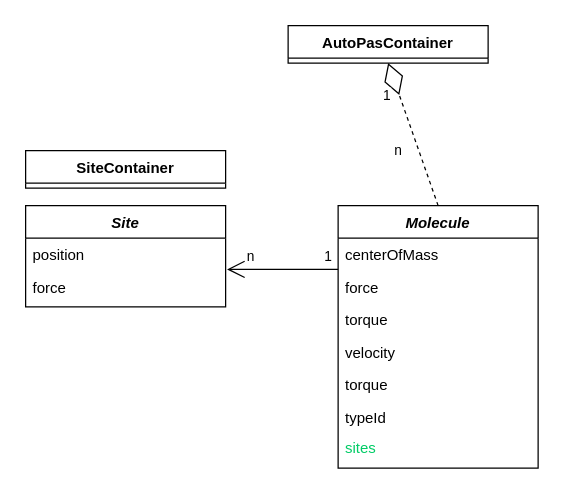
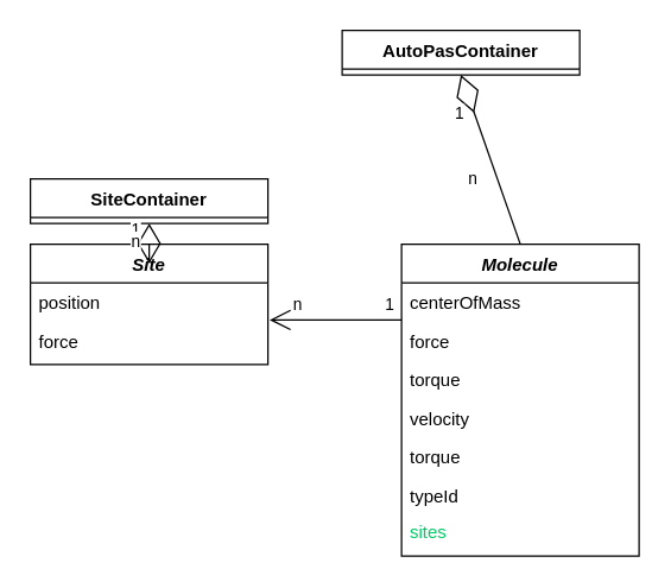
- <mxCell id="6" value="" style="endArrow=diamondThin;endFill=0;endSize=24;html=1;rounded=0;entryX=0.5;entryY=1;entryDx=0;entryDy=0;exitX=0.5;exitY=0;exitDx=0;exitDy=0;dashed=1;" parent="1" source="9" target="5" edge="1"><mxGeometry width="160" relative="1" as="geometry"><mxPoint x="90" y="265" as="sourcePoint" /><mxPoint x="250" y="265" as="targetPoint" /></mxGeometry></mxCell>
+ <mxCell id="6" value="" style="endArrow=diamondThin;endFill=0;endSize=24;html=1;rounded=0;entryX=0.5;entryY=1;entryDx=0;entryDy=0;exitX=0.5;exitY=0;exitDx=0;exitDy=0;" parent="1" source="9" target="5" edge="1"><mxGeometry width="160" relative="1" as="geometry"><mxPoint x="90" y="265" as="sourcePoint" /><mxPoint x="250" y="265" as="targetPoint" /></mxGeometry></mxCell>
+ <mxCell id="18" value="" style="endArrow=diamondThin;endFill=0;endSize=24;html=1;rounded=0;exitX=0.5;exitY=0;exitDx=0;exitDy=0;entryX=0.5;entryY=1;entryDx=0;entryDy=0;" parent="1" source="2" target="17" edge="1"><mxGeometry width="160" relative="1" as="geometry"><mxPoint x="130" y="135" as="sourcePoint" /><mxPoint x="90" y="55" as="targetPoint" /></mxGeometry></mxCell>
+ <mxCell id="19" value="1" style="edgeLabel;html=1;align=center;verticalAlign=middle;resizable=0;points=[];" parent="18" vertex="1" connectable="0"><mxGeometry x="0.543" relative="1" as="geometry"><mxPoint x="-10" as="offset" /></mxGeometry></mxCell>
+ <mxCell id="20" value="n" style="edgeLabel;html=1;align=center;verticalAlign=middle;resizable=0;points=[];" parent="18" vertex="1" connectable="0"><mxGeometry x="-0.581" y="-1" relative="1" as="geometry"><mxPoint x="-11" as="offset" /></mxGeometry></mxCell>
